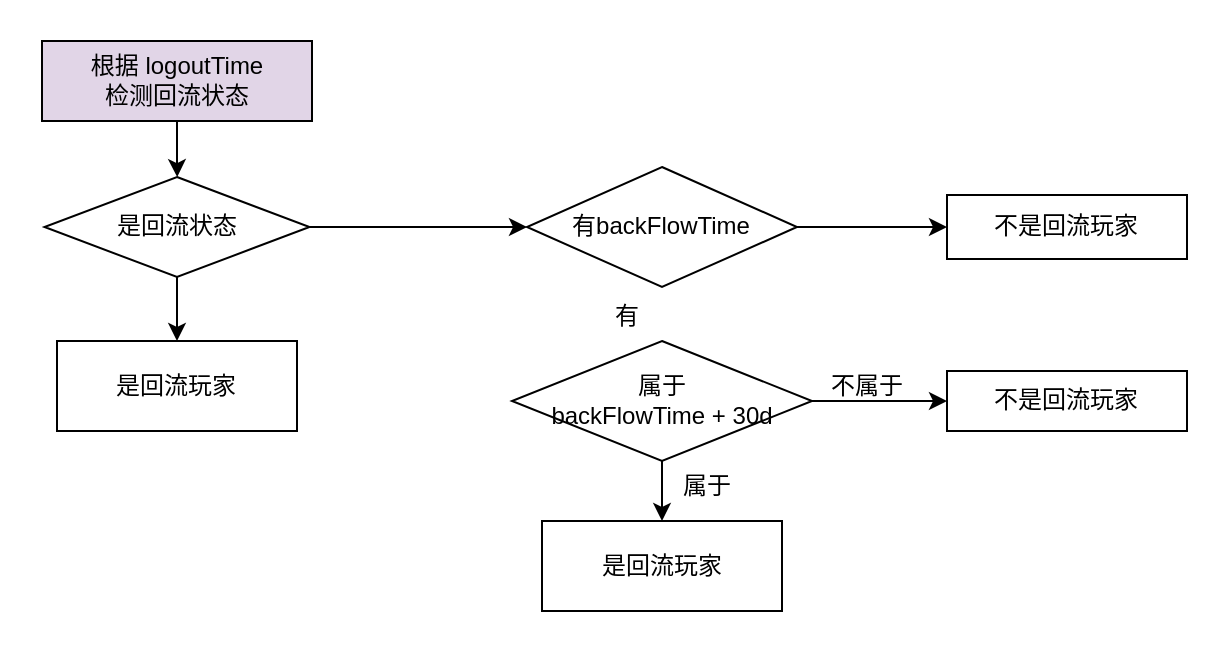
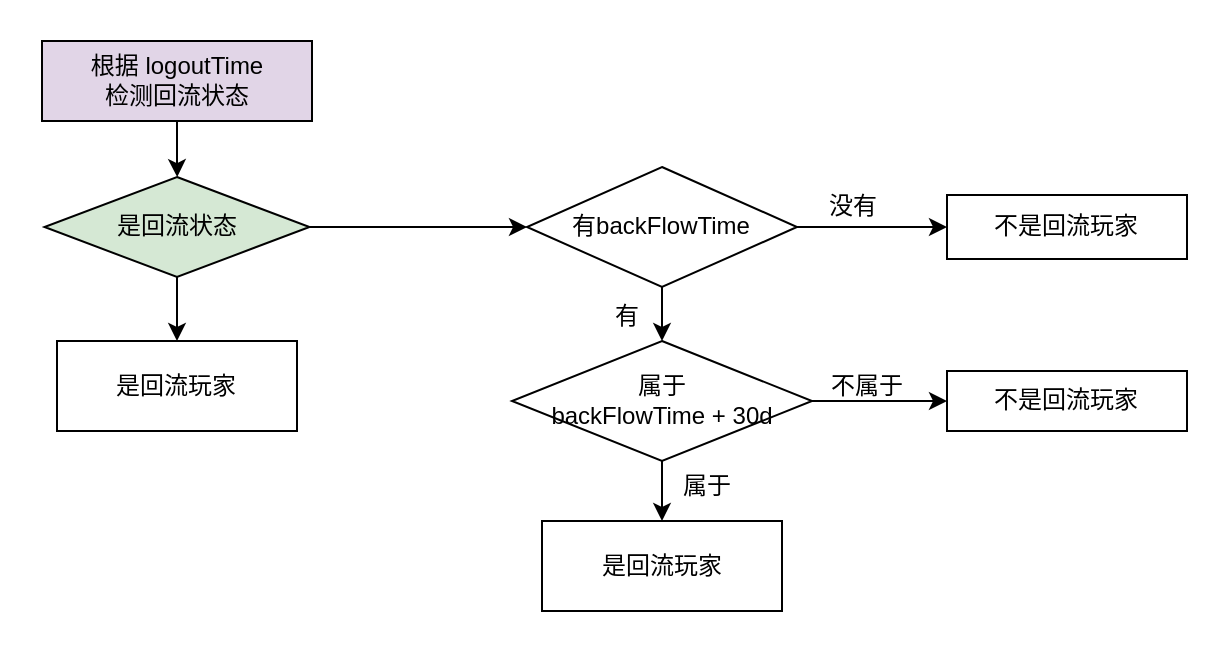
+ <mxCell id="17" value="没有" style="text;html=1;align=center;verticalAlign=middle;resizable=0;points=[];autosize=1;strokeColor=none;fillColor=none;" vertex="1" parent="1"><mxGeometry x="400.5" y="88" width="50" height="30" as="geometry" /></mxCell>
- <mxCell id="10" value="是回流状态" style="rhombus;whiteSpace=wrap;html=1;" vertex="1" parent="1"><mxGeometry x="21.75" y="88" width="132.5" height="50" as="geometry" /></mxCell>
+ <mxCell id="10" value="是回流状态" style="rhombus;whiteSpace=wrap;html=1;fillColor=#d5e8d4;" vertex="1" parent="1"><mxGeometry x="21.75" y="88" width="132.5" height="50" as="geometry" /></mxCell>
+ <mxCell id="2" style="edgeStyle=orthogonalEdgeStyle;rounded=0;orthogonalLoop=1;jettySize=auto;html=1;exitX=0.5;exitY=1;exitDx=0;exitDy=0;" edge="1" parent="1" source="4" target="14"><mxGeometry relative="1" as="geometry" /></mxCell>
